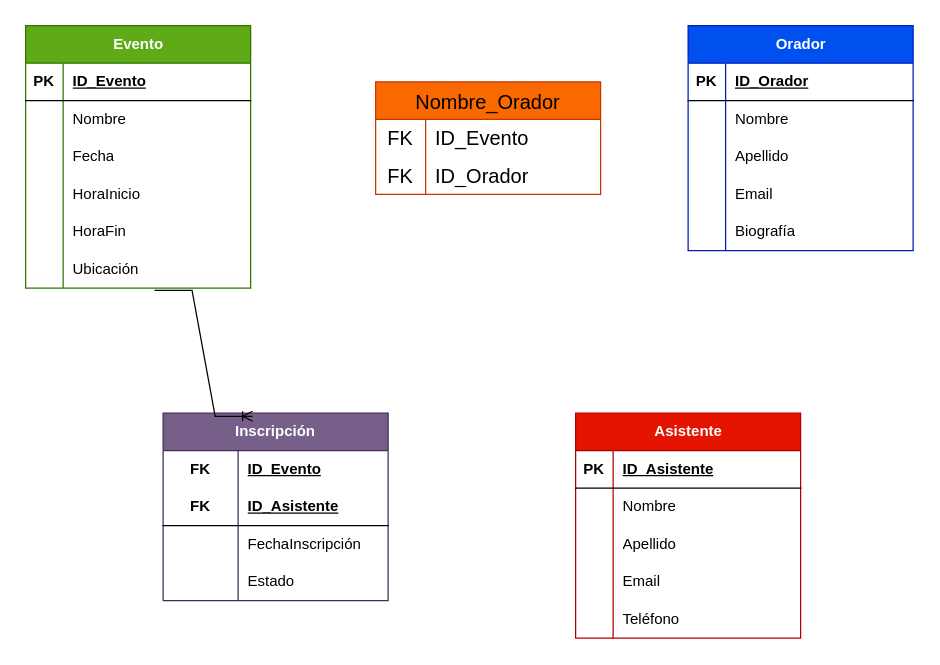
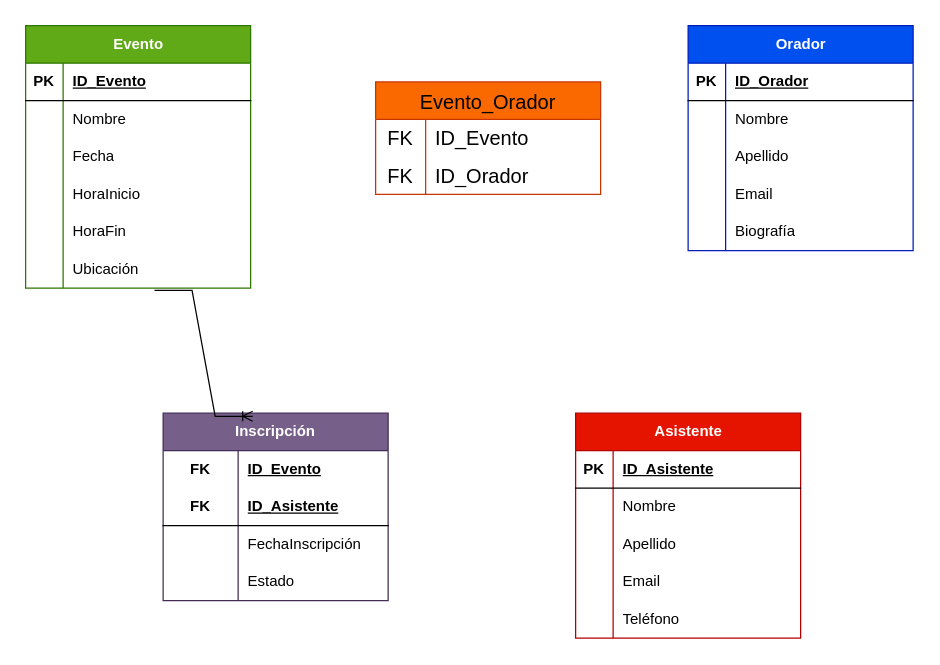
- <mxCell id="2" value="Nombre_Orador" style="shape=table;startSize=30;container=1;collapsible=0;childLayout=tableLayout;fixedRows=1;rowLines=0;fontStyle=0;strokeColor=#C73500;fontSize=16;fillColor=#fa6800;fontColor=#000000;" vertex="1" parent="1"><mxGeometry x="300" y="65" width="180" height="90" as="geometry" /></mxCell>
+ <mxCell id="2" value="Evento_Orador" style="shape=table;startSize=30;container=1;collapsible=0;childLayout=tableLayout;fixedRows=1;rowLines=0;fontStyle=0;strokeColor=#C73500;fontSize=16;fillColor=#fa6800;fontColor=#000000;" vertex="1" parent="1"><mxGeometry x="300" y="65" width="180" height="90" as="geometry" /></mxCell>
